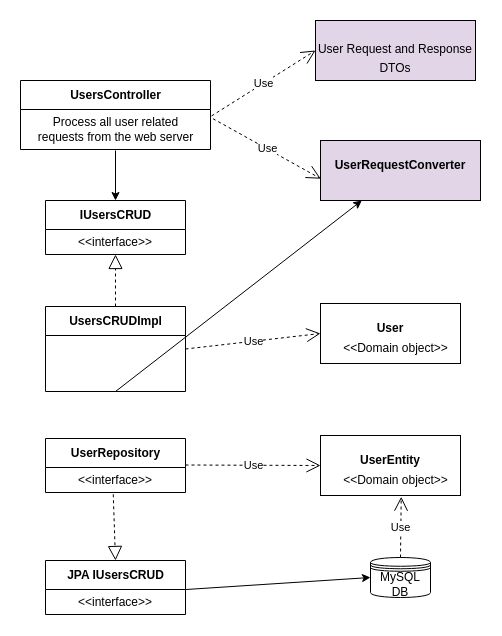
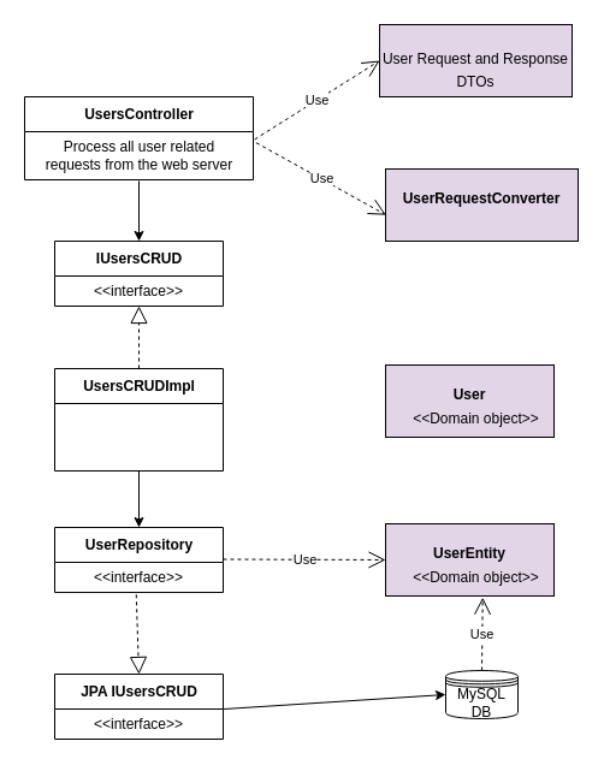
- <mxCell id="19" value="" style="endArrow=classic;html=1;rounded=0;exitX=0.5;exitY=1;exitDx=0;exitDy=0;" parent="1" source="4" target="14" edge="1"><mxGeometry width="50" height="50" relative="1" as="geometry"><mxPoint x="110" y="377" as="sourcePoint" /><mxPoint x="110" y="427" as="targetPoint" /></mxGeometry></mxCell>
+ <mxCell id="19" value="" style="endArrow=classic;html=1;rounded=0;entryX=0.5;entryY=0;entryDx=0;entryDy=0;exitX=0.5;exitY=1;exitDx=0;exitDy=0;" parent="1" source="4" target="17" edge="1"><mxGeometry width="50" height="50" relative="1" as="geometry"><mxPoint x="110" y="377" as="sourcePoint" /><mxPoint x="110" y="427" as="targetPoint" /></mxGeometry></mxCell>
- <mxCell id="10" value="&lt;p style=&quot;margin:0px;margin-top:4px;text-align:center;&quot;&gt;&lt;br&gt;&lt;b&gt;User&lt;/b&gt;&lt;/p&gt;" style="verticalAlign=top;align=left;overflow=fill;fontSize=12;fontFamily=Helvetica;html=1;" parent="1" vertex="1"><mxGeometry x="320" y="303" width="140" height="60" as="geometry" /></mxCell>
+ <mxCell id="10" value="&lt;p style=&quot;margin:0px;margin-top:4px;text-align:center;&quot;&gt;&lt;br&gt;&lt;b&gt;User&lt;/b&gt;&lt;/p&gt;" style="verticalAlign=top;align=left;overflow=fill;fontSize=12;fontFamily=Helvetica;html=1;fillColor=#e1d5e7;" parent="1" vertex="1"><mxGeometry x="320" y="303" width="140" height="60" as="geometry" /></mxCell>
- <mxCell id="9" value="Use" style="endArrow=open;endSize=12;dashed=1;html=1;rounded=0;exitX=1;exitY=0.5;exitDx=0;exitDy=0;entryX=0;entryY=0.5;entryDx=0;entryDy=0;" parent="1" source="4" target="10" edge="1"><mxGeometry width="160" relative="1" as="geometry"><mxPoint x="320" y="200" as="sourcePoint" /><mxPoint x="365" y="347.953" as="targetPoint" /></mxGeometry></mxCell>
- <mxCell id="12" value="&lt;p style=&quot;margin:0px;margin-top:4px;text-align:center;&quot;&gt;&lt;br&gt;&lt;b&gt;UserEntity&lt;/b&gt;&lt;/p&gt;" style="verticalAlign=top;align=left;overflow=fill;fontSize=12;fontFamily=Helvetica;html=1;" parent="1" vertex="1"><mxGeometry x="320" y="435" width="140" height="60" as="geometry" /></mxCell>
+ <mxCell id="12" value="&lt;p style=&quot;margin:0px;margin-top:4px;text-align:center;&quot;&gt;&lt;br&gt;&lt;b&gt;UserEntity&lt;/b&gt;&lt;/p&gt;" style="verticalAlign=top;align=left;overflow=fill;fontSize=12;fontFamily=Helvetica;html=1;fillColor=#e1d5e7;" parent="1" vertex="1"><mxGeometry x="320" y="435" width="140" height="60" as="geometry" /></mxCell>
